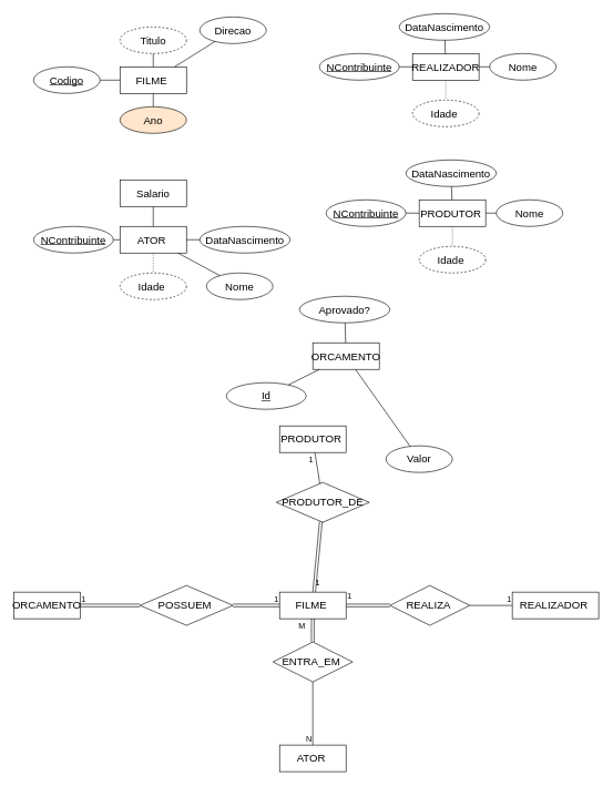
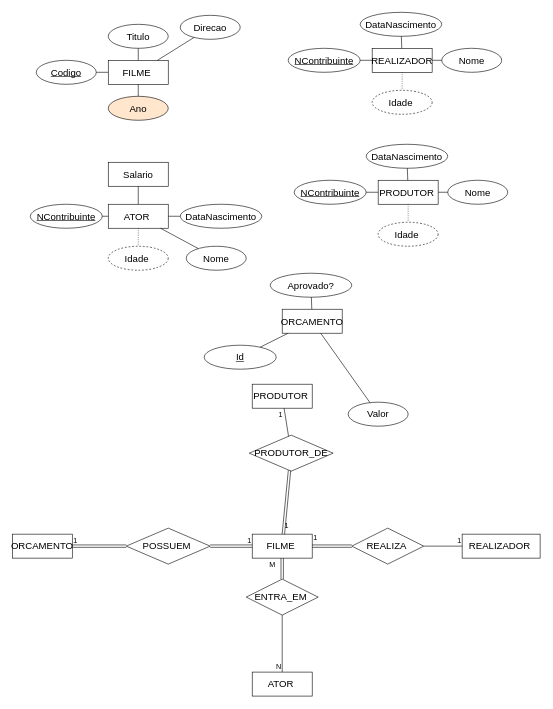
- <mxCell id="6" value="&lt;span id=&quot;docs-internal-guid-4cdd8350-7fff-0cfb-5aa0-43d871383f14&quot;&gt;&lt;span style=&quot;font-size: 12pt; font-family: Calibri, sans-serif; background-color: transparent; font-variant-numeric: normal; font-variant-east-asian: normal; font-variant-alternates: normal; font-variant-position: normal; vertical-align: baseline; white-space-collapse: preserve;&quot;&gt;Titulo&lt;/span&gt;&lt;/span&gt;" style="ellipse;whiteSpace=wrap;html=1;align=center;dashed=1;" vertex="1" parent="1"><mxGeometry x="180" y="40" width="100" height="40" as="geometry" /></mxCell>
+ <mxCell id="6" value="&lt;span id=&quot;docs-internal-guid-4cdd8350-7fff-0cfb-5aa0-43d871383f14&quot;&gt;&lt;span style=&quot;font-size: 12pt; font-family: Calibri, sans-serif; background-color: transparent; font-variant-numeric: normal; font-variant-east-asian: normal; font-variant-alternates: normal; font-variant-position: normal; vertical-align: baseline; white-space-collapse: preserve;&quot;&gt;Titulo&lt;/span&gt;&lt;/span&gt;" style="ellipse;whiteSpace=wrap;html=1;align=center;" vertex="1" parent="1"><mxGeometry x="180" y="40" width="100" height="40" as="geometry" /></mxCell>
- <mxCell id="3" value="&lt;span id=&quot;docs-internal-guid-65ec9e01-7fff-6a85-273b-d0137325ad9c&quot;&gt;&lt;span style=&quot;font-size: 12pt; font-family: Calibri, sans-serif; background-color: transparent; font-variant-numeric: normal; font-variant-east-asian: normal; font-variant-alternates: normal; font-variant-position: normal; text-decoration-skip-ink: none; vertical-align: baseline; white-space-collapse: preserve;&quot;&gt;Codigo&lt;/span&gt;&lt;/span&gt;" style="ellipse;whiteSpace=wrap;html=1;align=center;fontStyle=4;" vertex="1" parent="1"><mxGeometry x="50" y="100" width="100" height="40" as="geometry" /></mxCell>
+ <mxCell id="3" value="&lt;span id=&quot;docs-internal-guid-65ec9e01-7fff-6a85-273b-d0137325ad9c&quot;&gt;&lt;span style=&quot;font-size: 12pt; font-family: Calibri, sans-serif; background-color: transparent; font-variant-numeric: normal; font-variant-east-asian: normal; font-variant-alternates: normal; font-variant-position: normal; text-decoration-skip-ink: none; vertical-align: baseline; white-space-collapse: preserve;&quot;&gt;Codigo&lt;/span&gt;&lt;/span&gt;" style="ellipse;whiteSpace=wrap;html=1;align=center;fontStyle=4;" vertex="1" parent="1"><mxGeometry x="60" y="100" width="100" height="40" as="geometry" /></mxCell>
- <mxCell id="43" value="&lt;span id=&quot;docs-internal-guid-054a91c2-7fff-2da7-2222-386cf80ee31c&quot;&gt;&lt;span style=&quot;font-size: 12pt; font-family: Calibri, sans-serif; background-color: transparent; font-variant-numeric: normal; font-variant-east-asian: normal; font-variant-alternates: normal; font-variant-position: normal; vertical-align: baseline; white-space-collapse: preserve;&quot;&gt;Aprovado?&lt;/span&gt;&lt;/span&gt;" style="ellipse;whiteSpace=wrap;html=1;align=center;" vertex="1" parent="1"><mxGeometry x="450" y="445" width="136" height="40" as="geometry" /></mxCell>
+ <mxCell id="43" value="&lt;span id=&quot;docs-internal-guid-054a91c2-7fff-2da7-2222-386cf80ee31c&quot;&gt;&lt;span style=&quot;font-size: 12pt; font-family: Calibri, sans-serif; background-color: transparent; font-variant-numeric: normal; font-variant-east-asian: normal; font-variant-alternates: normal; font-variant-position: normal; vertical-align: baseline; white-space-collapse: preserve;&quot;&gt;Aprovado?&lt;/span&gt;&lt;/span&gt;" style="ellipse;whiteSpace=wrap;html=1;align=center;" vertex="1" parent="1"><mxGeometry x="450" y="455" width="136" height="40" as="geometry" /></mxCell>
